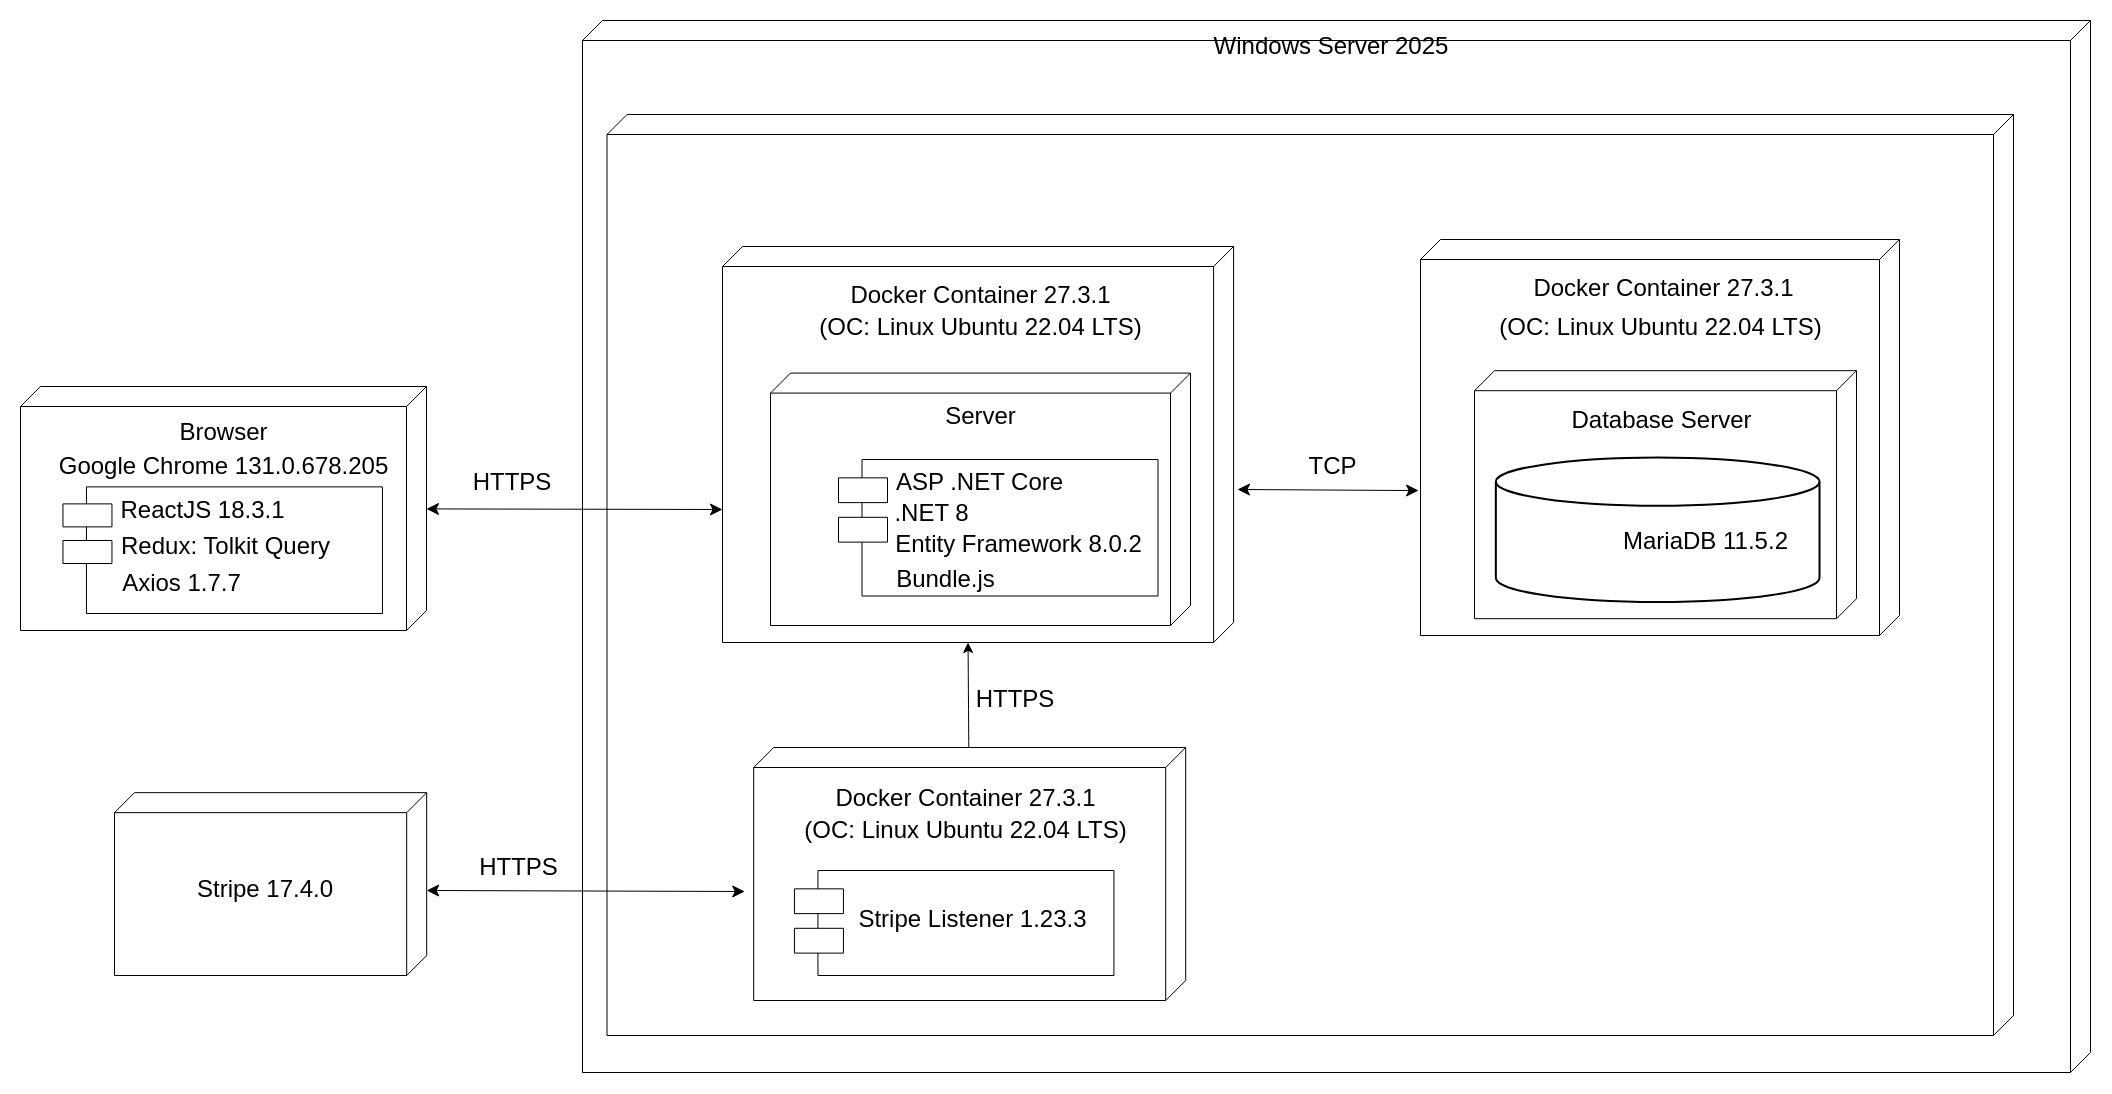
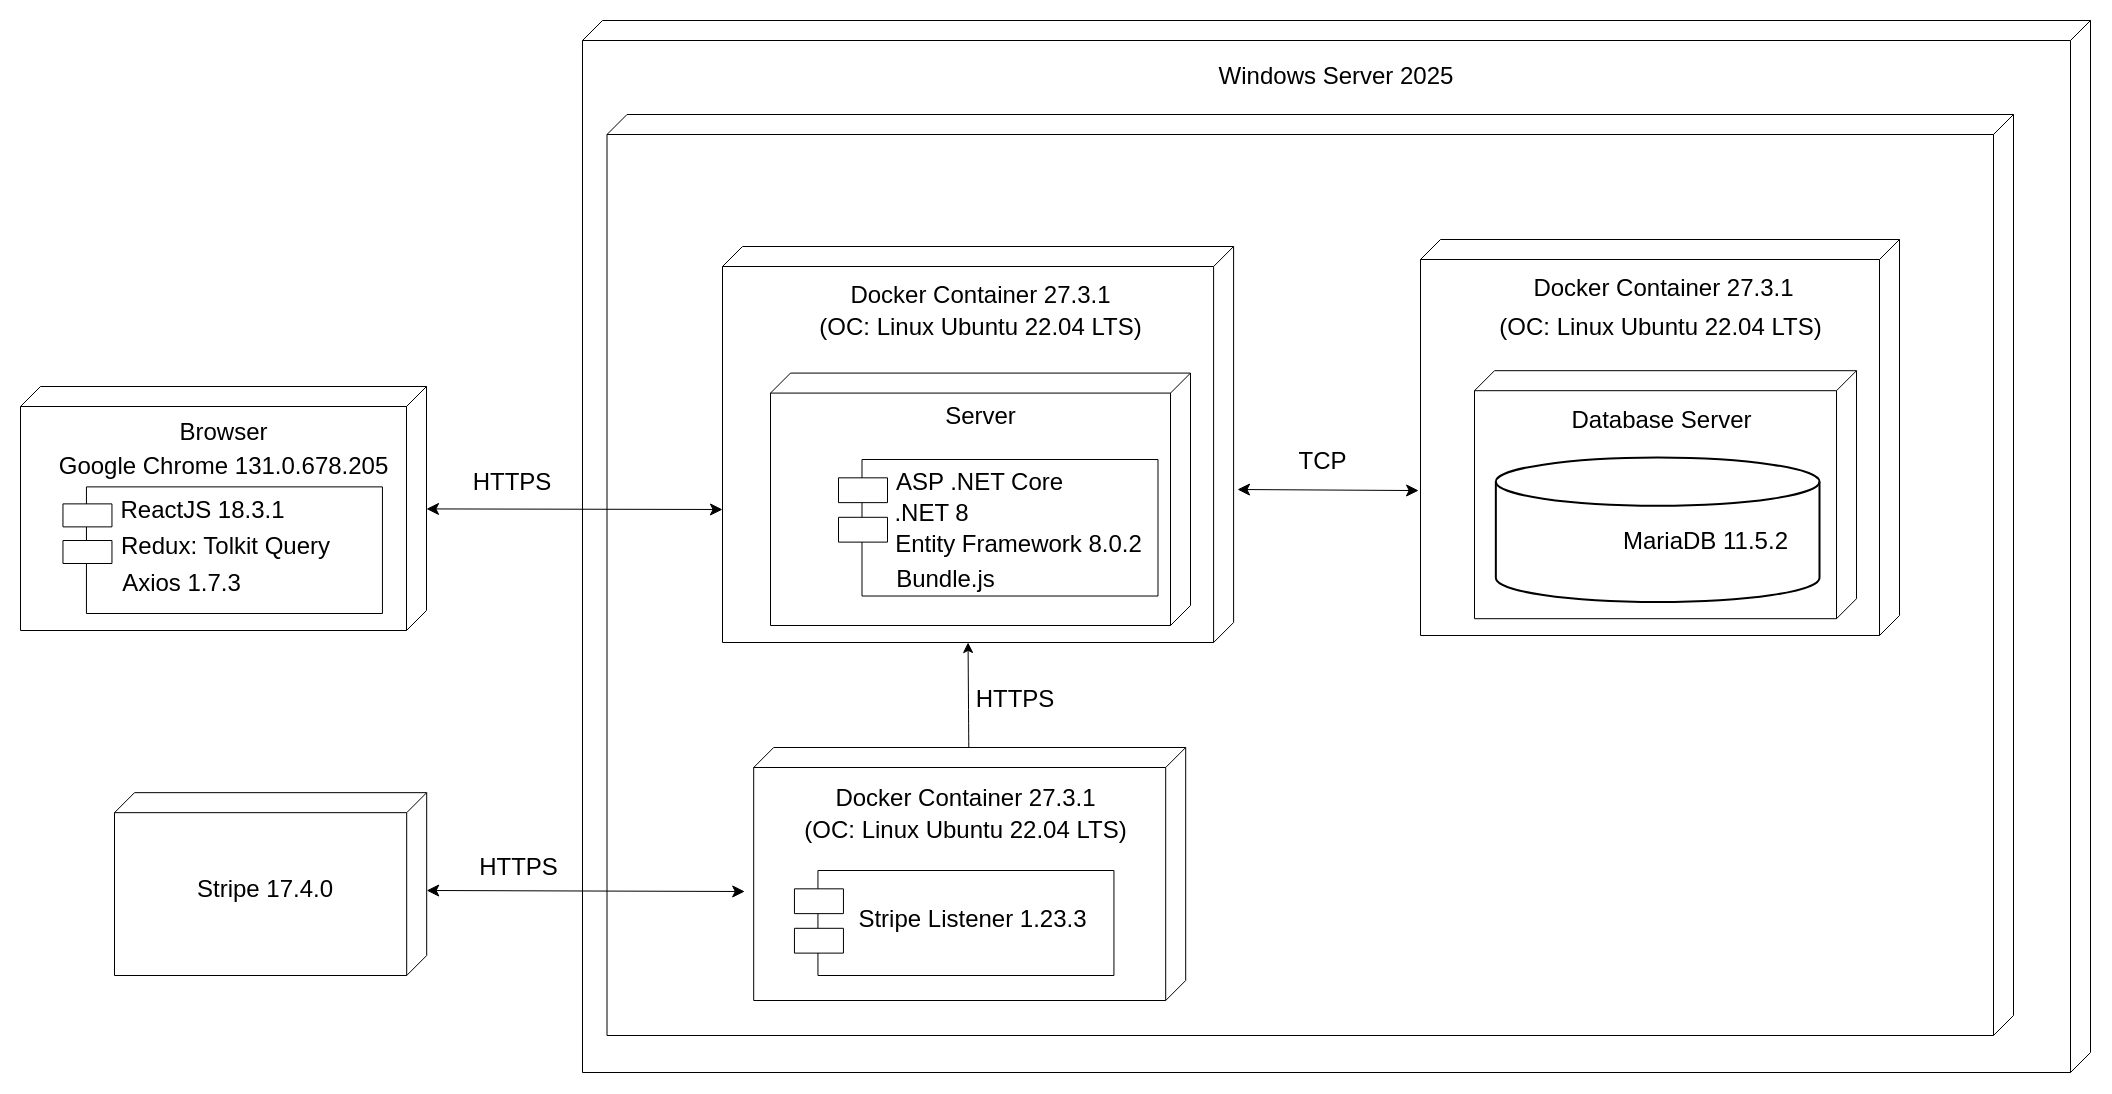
- <mxCell id="16" value="&lt;font style=&quot;font-size: 24px;&quot;&gt;Windows Server 2025&lt;/font&gt;" style="text;html=1;align=center;verticalAlign=middle;whiteSpace=wrap;rounded=0;" parent="1" vertex="1"><mxGeometry x="1189" y="31" width="284" height="30" as="geometry" /></mxCell>
+ <mxCell id="16" value="&lt;font style=&quot;font-size: 24px;&quot;&gt;Windows Server 2025&lt;/font&gt;" style="text;html=1;align=center;verticalAlign=middle;whiteSpace=wrap;rounded=0;" parent="1" vertex="1"><mxGeometry x="1194" y="61" width="284" height="30" as="geometry" /></mxCell>
- <mxCell id="5" value="&lt;span style=&quot;font-weight: 400;&quot;&gt;TCP&lt;/span&gt;" style="text;strokeColor=none;fillColor=none;html=1;fontSize=24;fontStyle=1;verticalAlign=middle;align=center;" parent="1" vertex="1"><mxGeometry x="1282" y="446.39" width="100" height="40" as="geometry" /></mxCell>
+ <mxCell id="5" value="&lt;span style=&quot;font-weight: 400;&quot;&gt;TCP&lt;/span&gt;" style="text;strokeColor=none;fillColor=none;html=1;fontSize=24;fontStyle=1;verticalAlign=middle;align=center;" parent="1" vertex="1"><mxGeometry x="1272" y="441.39" width="100" height="40" as="geometry" /></mxCell>
- <mxCell id="13" value="&lt;span style=&quot;font-weight: 400;&quot;&gt;Axios 1.7.7&lt;/span&gt;" style="text;strokeColor=none;fillColor=none;html=1;fontSize=24;fontStyle=1;verticalAlign=middle;align=center;" parent="9" vertex="1"><mxGeometry x="68.49" y="76.61" width="100" height="40" as="geometry" /></mxCell>
+ <mxCell id="13" value="&lt;span style=&quot;font-weight: 400;&quot;&gt;Axios 1.7.3&lt;/span&gt;" style="text;strokeColor=none;fillColor=none;html=1;fontSize=24;fontStyle=1;verticalAlign=middle;align=center;" parent="9" vertex="1"><mxGeometry x="68.49" y="76.61" width="100" height="40" as="geometry" /></mxCell>
